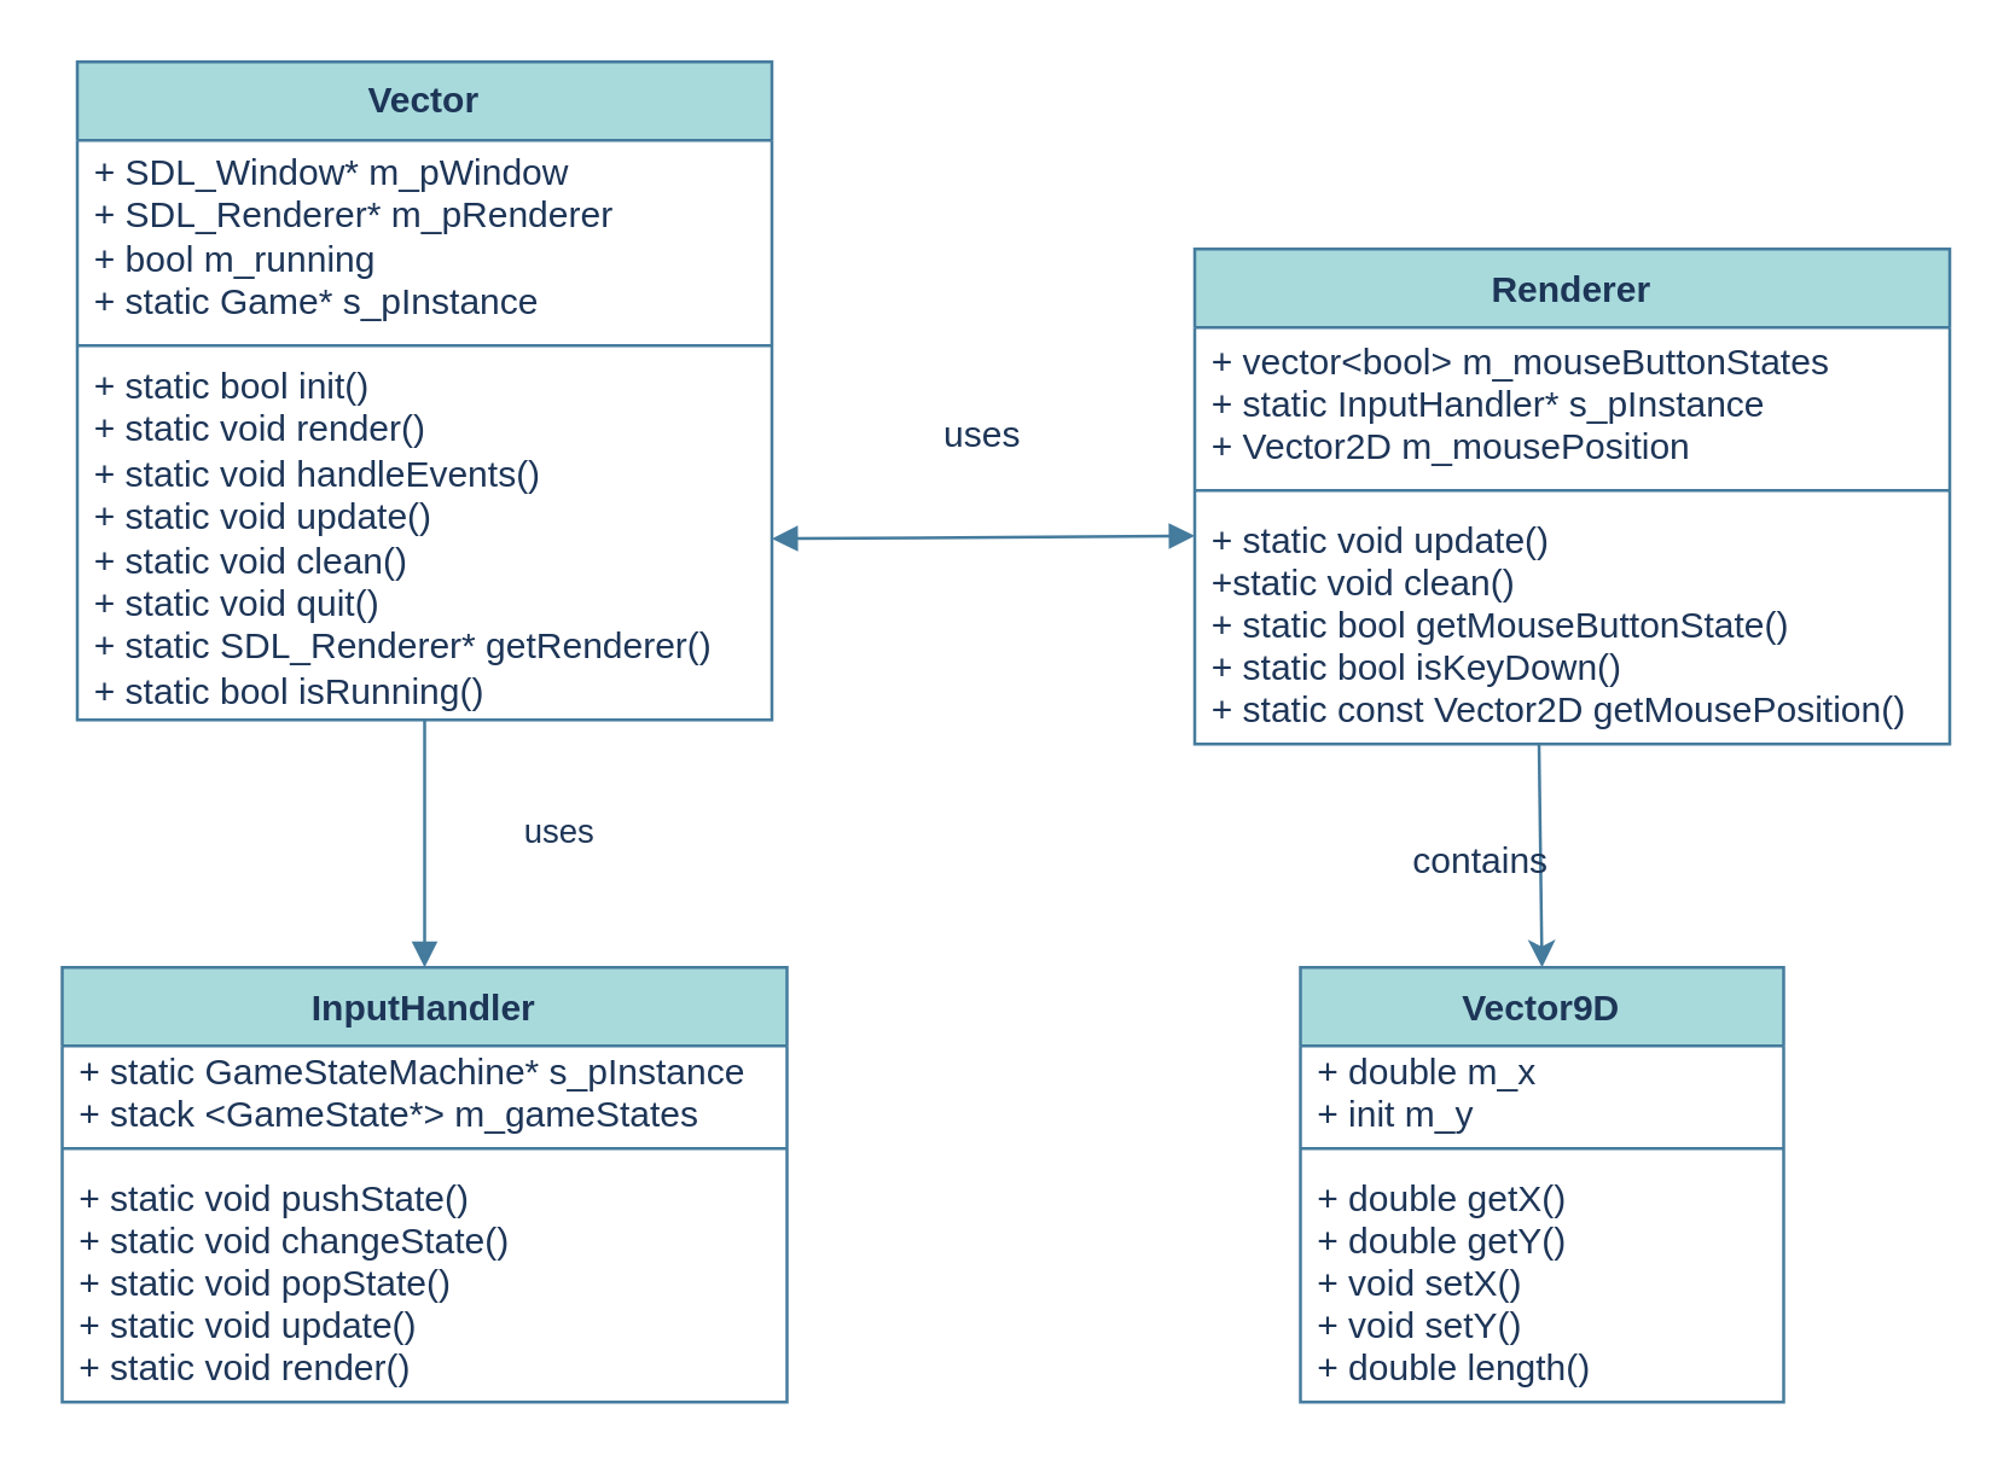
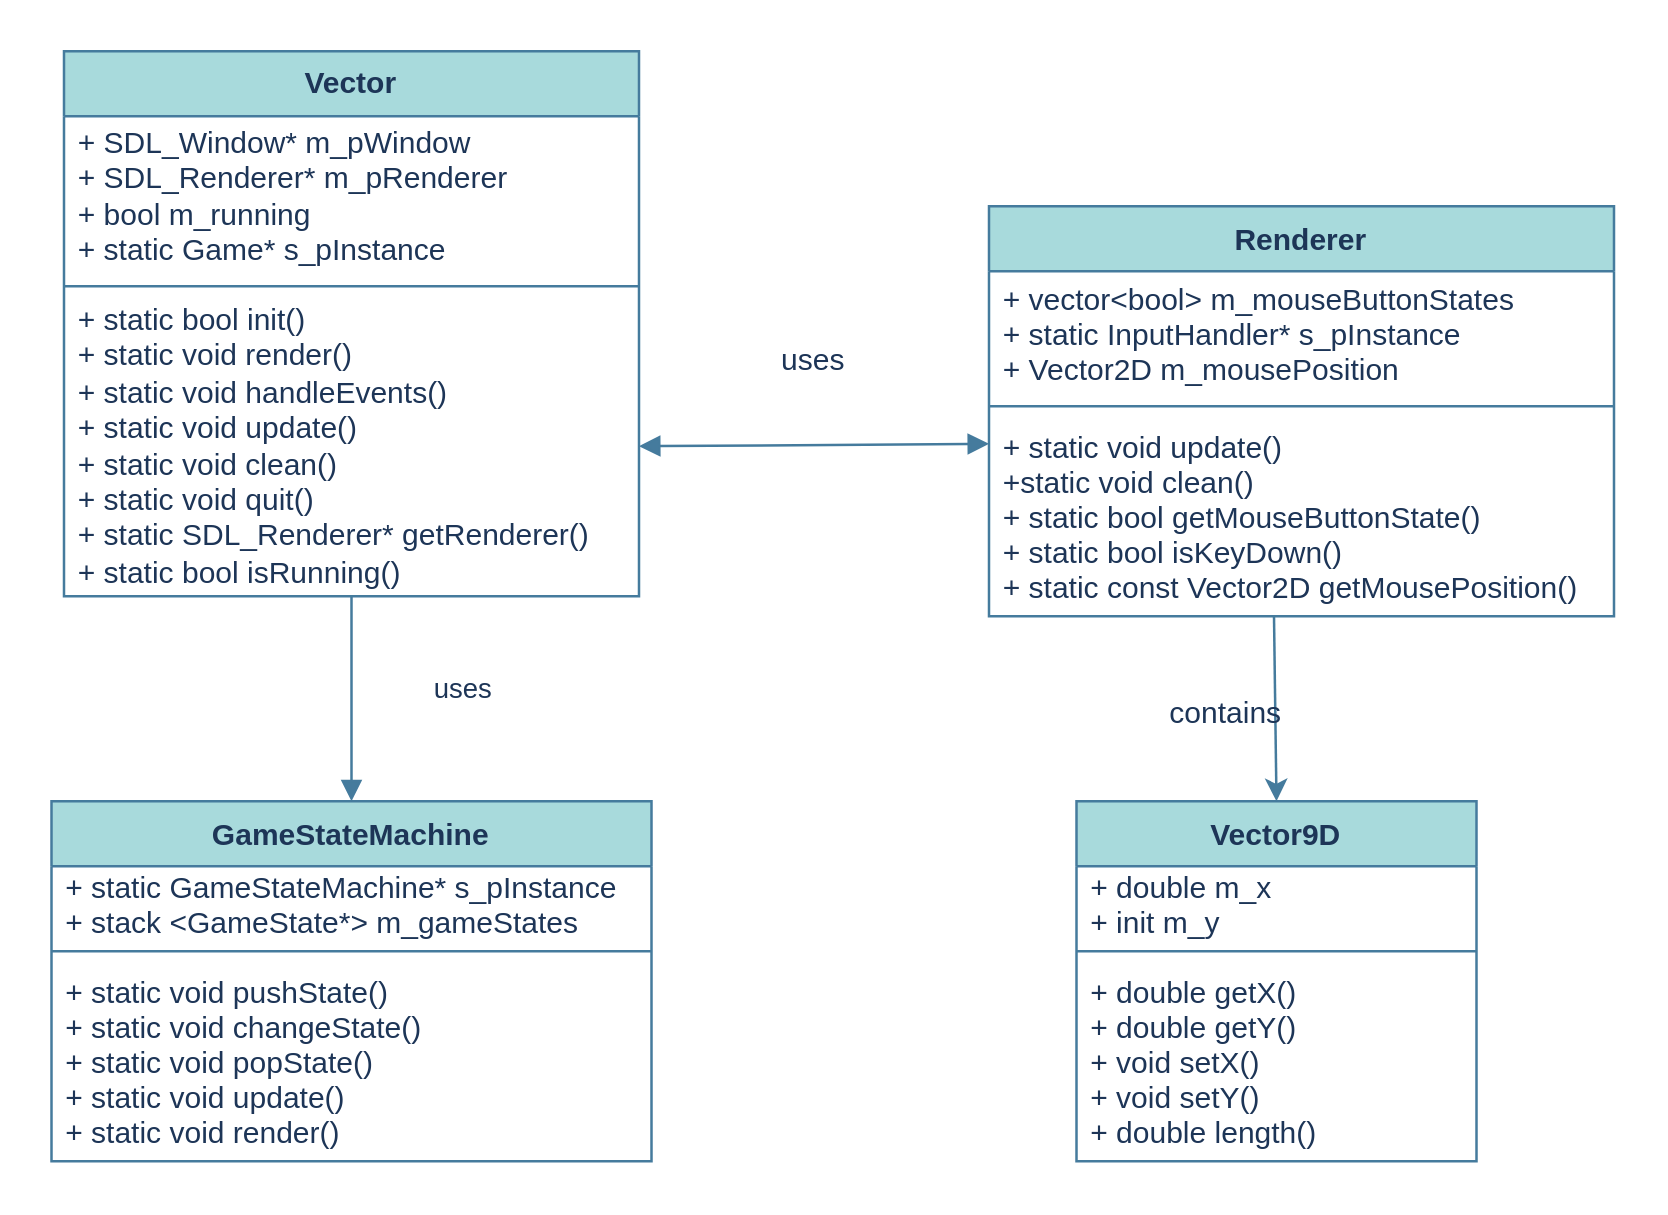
- <mxCell id="18" value="InputHandler" style="swimlane;fontStyle=1;align=center;verticalAlign=middle;childLayout=stackLayout;horizontal=1;startSize=26;horizontalStack=0;resizeParent=1;resizeParentMax=0;resizeLast=0;collapsible=1;marginBottom=0;fillColor=#A8DADC;strokeColor=#457B9D;fontColor=#1D3557;" vertex="1" parent="1"><mxGeometry x="20" y="320" width="240" height="144" as="geometry" /></mxCell>
+ <mxCell id="18" value="GameStateMachine" style="swimlane;fontStyle=1;align=center;verticalAlign=middle;childLayout=stackLayout;horizontal=1;startSize=26;horizontalStack=0;resizeParent=1;resizeParentMax=0;resizeLast=0;collapsible=1;marginBottom=0;fillColor=#A8DADC;strokeColor=#457B9D;fontColor=#1D3557;" vertex="1" parent="1"><mxGeometry x="20" y="320" width="240" height="144" as="geometry" /></mxCell>
